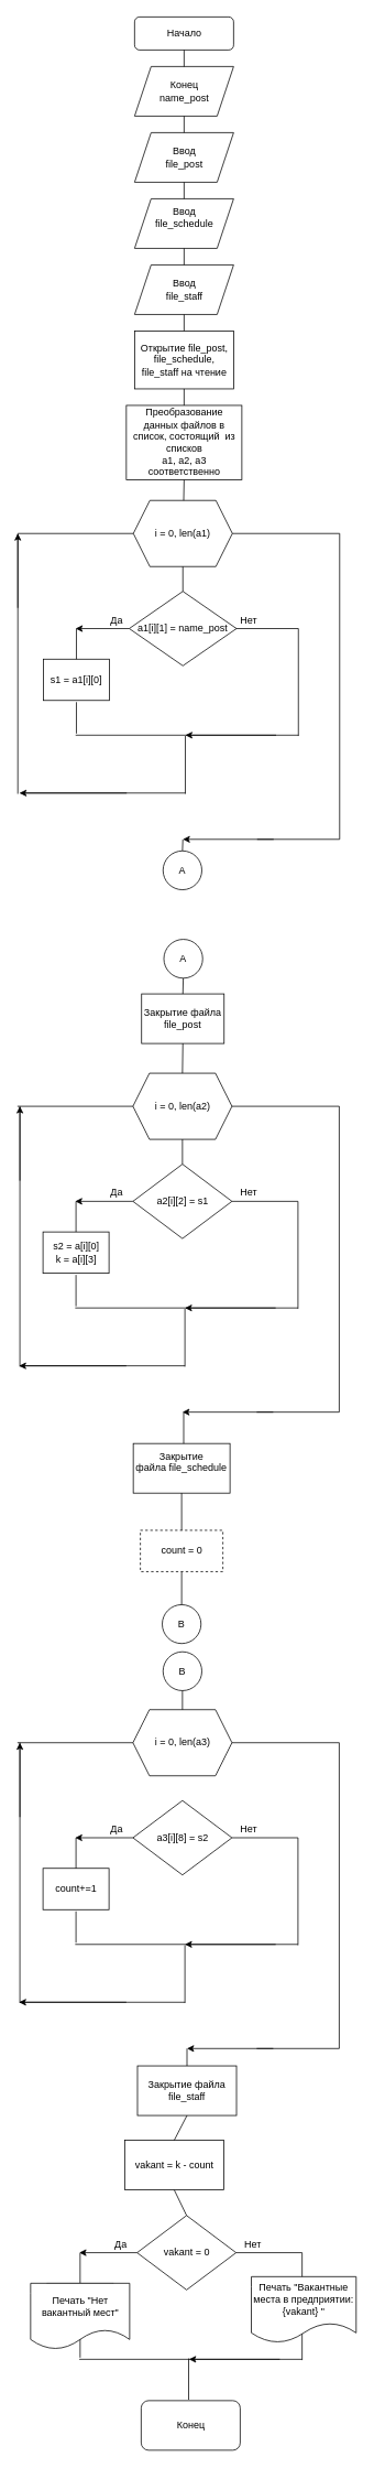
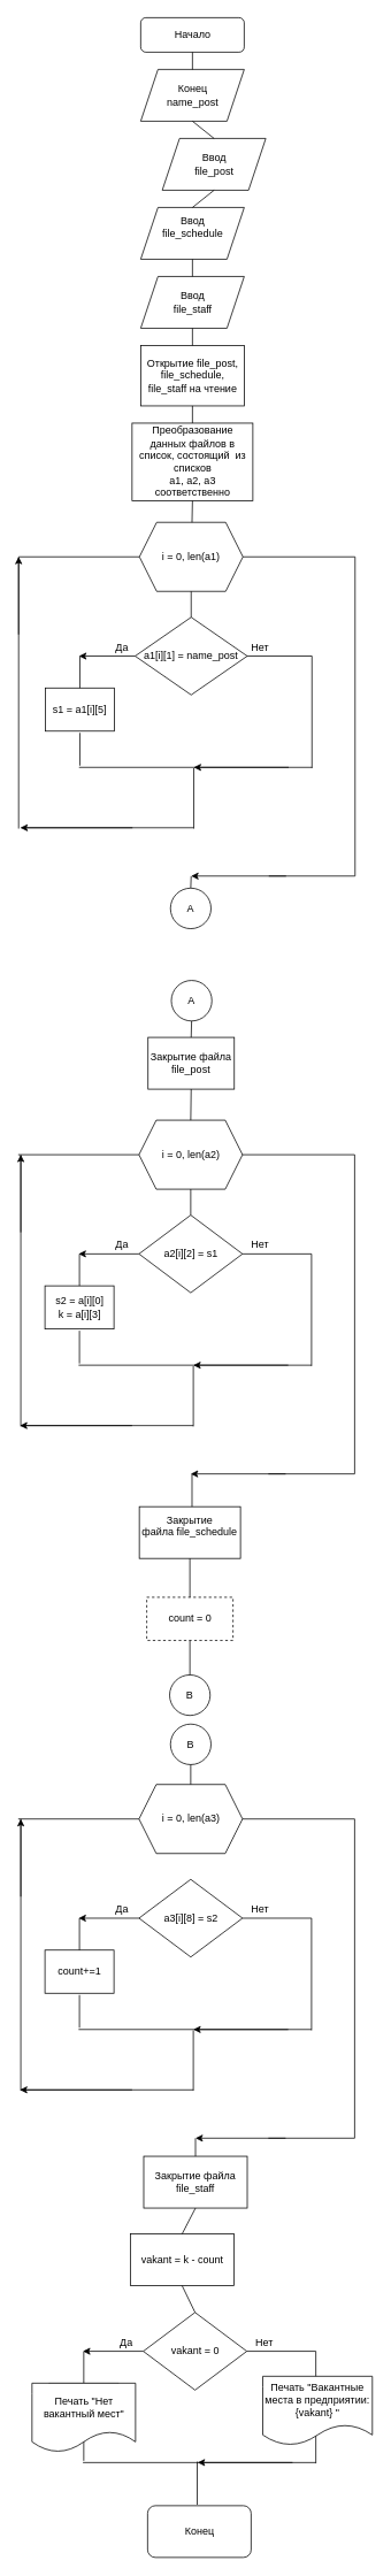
- <mxCell id="4" value="Ввод&lt;div&gt;file_post&lt;/div&gt;" style="shape=parallelogram;perimeter=parallelogramPerimeter;whiteSpace=wrap;html=1;fixedSize=1;" parent="1" vertex="1"><mxGeometry x="162.5" y="160" width="120" height="60" as="geometry" /></mxCell>
+ <mxCell id="4" value="Ввод&lt;div&gt;file_post&lt;/div&gt;" style="shape=parallelogram;perimeter=parallelogramPerimeter;whiteSpace=wrap;html=1;fixedSize=1;" parent="1" vertex="1"><mxGeometry x="187.5" y="160" width="120" height="60" as="geometry" /></mxCell>
- <mxCell id="23" value="s1 = a1[i][0]" style="rounded=0;whiteSpace=wrap;html=1;" parent="1" vertex="1"><mxGeometry x="52" y="797" width="80" height="50" as="geometry" /></mxCell>
+ <mxCell id="23" value="s1 = a1[i][5]" style="rounded=0;whiteSpace=wrap;html=1;" parent="1" vertex="1"><mxGeometry x="52" y="797" width="80" height="50" as="geometry" /></mxCell>
